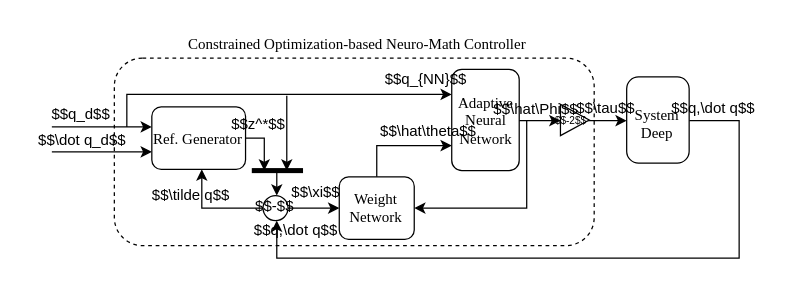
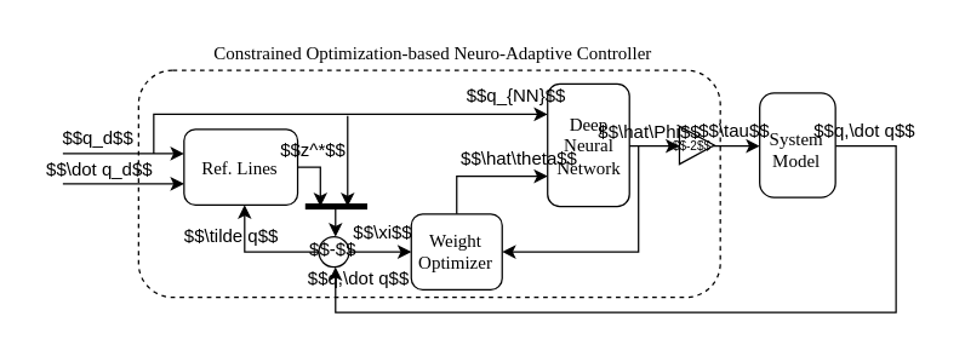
- <mxCell id="44" value="Constrained Optimization-based Neuro-Math Controller" style="text;html=1;align=center;verticalAlign=middle;resizable=0;points=[];autosize=1;strokeColor=none;fillColor=none;fontFamily=Times New Roman;" parent="38" vertex="1"><mxGeometry x="130" y="20" width="310" height="30" as="geometry" /></mxCell>
+ <mxCell id="44" value="Constrained Optimization-based Neuro-Adaptive Controller" style="text;html=1;align=center;verticalAlign=middle;resizable=0;points=[];autosize=1;strokeColor=none;fillColor=none;fontFamily=Times New Roman;" parent="38" vertex="1"><mxGeometry x="130" y="20" width="310" height="30" as="geometry" /></mxCell>
- <mxCell id="40" value="Adaptive&lt;div&gt;Neural&lt;/div&gt;&lt;div&gt;Network&lt;/div&gt;" style="text;html=1;align=center;verticalAlign=middle;resizable=0;points=[];autosize=1;strokeColor=none;fillColor=none;fontFamily=Times New Roman;" parent="38" vertex="1"><mxGeometry x="353" y="66" width="70" height="60" as="geometry" /></mxCell>
+ <mxCell id="40" value="Deep&lt;div&gt;Neural&lt;/div&gt;&lt;div&gt;Network&lt;/div&gt;" style="text;html=1;align=center;verticalAlign=middle;resizable=0;points=[];autosize=1;strokeColor=none;fillColor=none;fontFamily=Times New Roman;" parent="38" vertex="1"><mxGeometry x="353" y="66" width="70" height="60" as="geometry" /></mxCell>
- <mxCell id="41" value="&lt;div&gt;System&lt;/div&gt;&lt;div&gt;Deep&lt;/div&gt;&lt;div&gt;&lt;br&gt;&lt;/div&gt;" style="text;html=1;align=center;verticalAlign=middle;resizable=0;points=[];autosize=1;strokeColor=none;fillColor=none;fontFamily=Times New Roman;" parent="38" vertex="1"><mxGeometry x="495" y="76" width="60" height="60" as="geometry" /></mxCell>
+ <mxCell id="41" value="&lt;div&gt;System&lt;/div&gt;&lt;div&gt;Model&lt;/div&gt;&lt;div&gt;&lt;br&gt;&lt;/div&gt;" style="text;html=1;align=center;verticalAlign=middle;resizable=0;points=[];autosize=1;strokeColor=none;fillColor=none;fontFamily=Times New Roman;" parent="38" vertex="1"><mxGeometry x="495" y="76" width="60" height="60" as="geometry" /></mxCell>
- <mxCell id="43" value="&amp;nbsp;&lt;span style=&quot;background-color: initial;&quot;&gt;Ref. Generator&lt;/span&gt;" style="text;html=1;align=center;verticalAlign=middle;resizable=0;points=[];autosize=1;strokeColor=none;fillColor=none;fontFamily=Times New Roman;" parent="38" vertex="1"><mxGeometry x="106" y="96" width="100" height="30" as="geometry" /></mxCell>
+ <mxCell id="43" value="&amp;nbsp;&lt;span style=&quot;background-color: initial;&quot;&gt;Ref. Lines&lt;/span&gt;" style="text;html=1;align=center;verticalAlign=middle;resizable=0;points=[];autosize=1;strokeColor=none;fillColor=none;fontFamily=Times New Roman;" parent="38" vertex="1"><mxGeometry x="106" y="96" width="100" height="30" as="geometry" /></mxCell>
- <mxCell id="39" value="Weight&lt;div&gt;Network&lt;/div&gt;" style="text;html=1;align=center;verticalAlign=middle;resizable=0;points=[];autosize=1;strokeColor=none;fillColor=none;fontFamily=Times New Roman;" parent="38" vertex="1"><mxGeometry x="265" y="146" width="70" height="40" as="geometry" /></mxCell>
+ <mxCell id="39" value="Weight&lt;div&gt;Optimizer&lt;/div&gt;" style="text;html=1;align=center;verticalAlign=middle;resizable=0;points=[];autosize=1;strokeColor=none;fillColor=none;fontFamily=Times New Roman;" parent="38" vertex="1"><mxGeometry x="265" y="146" width="70" height="40" as="geometry" /></mxCell>
